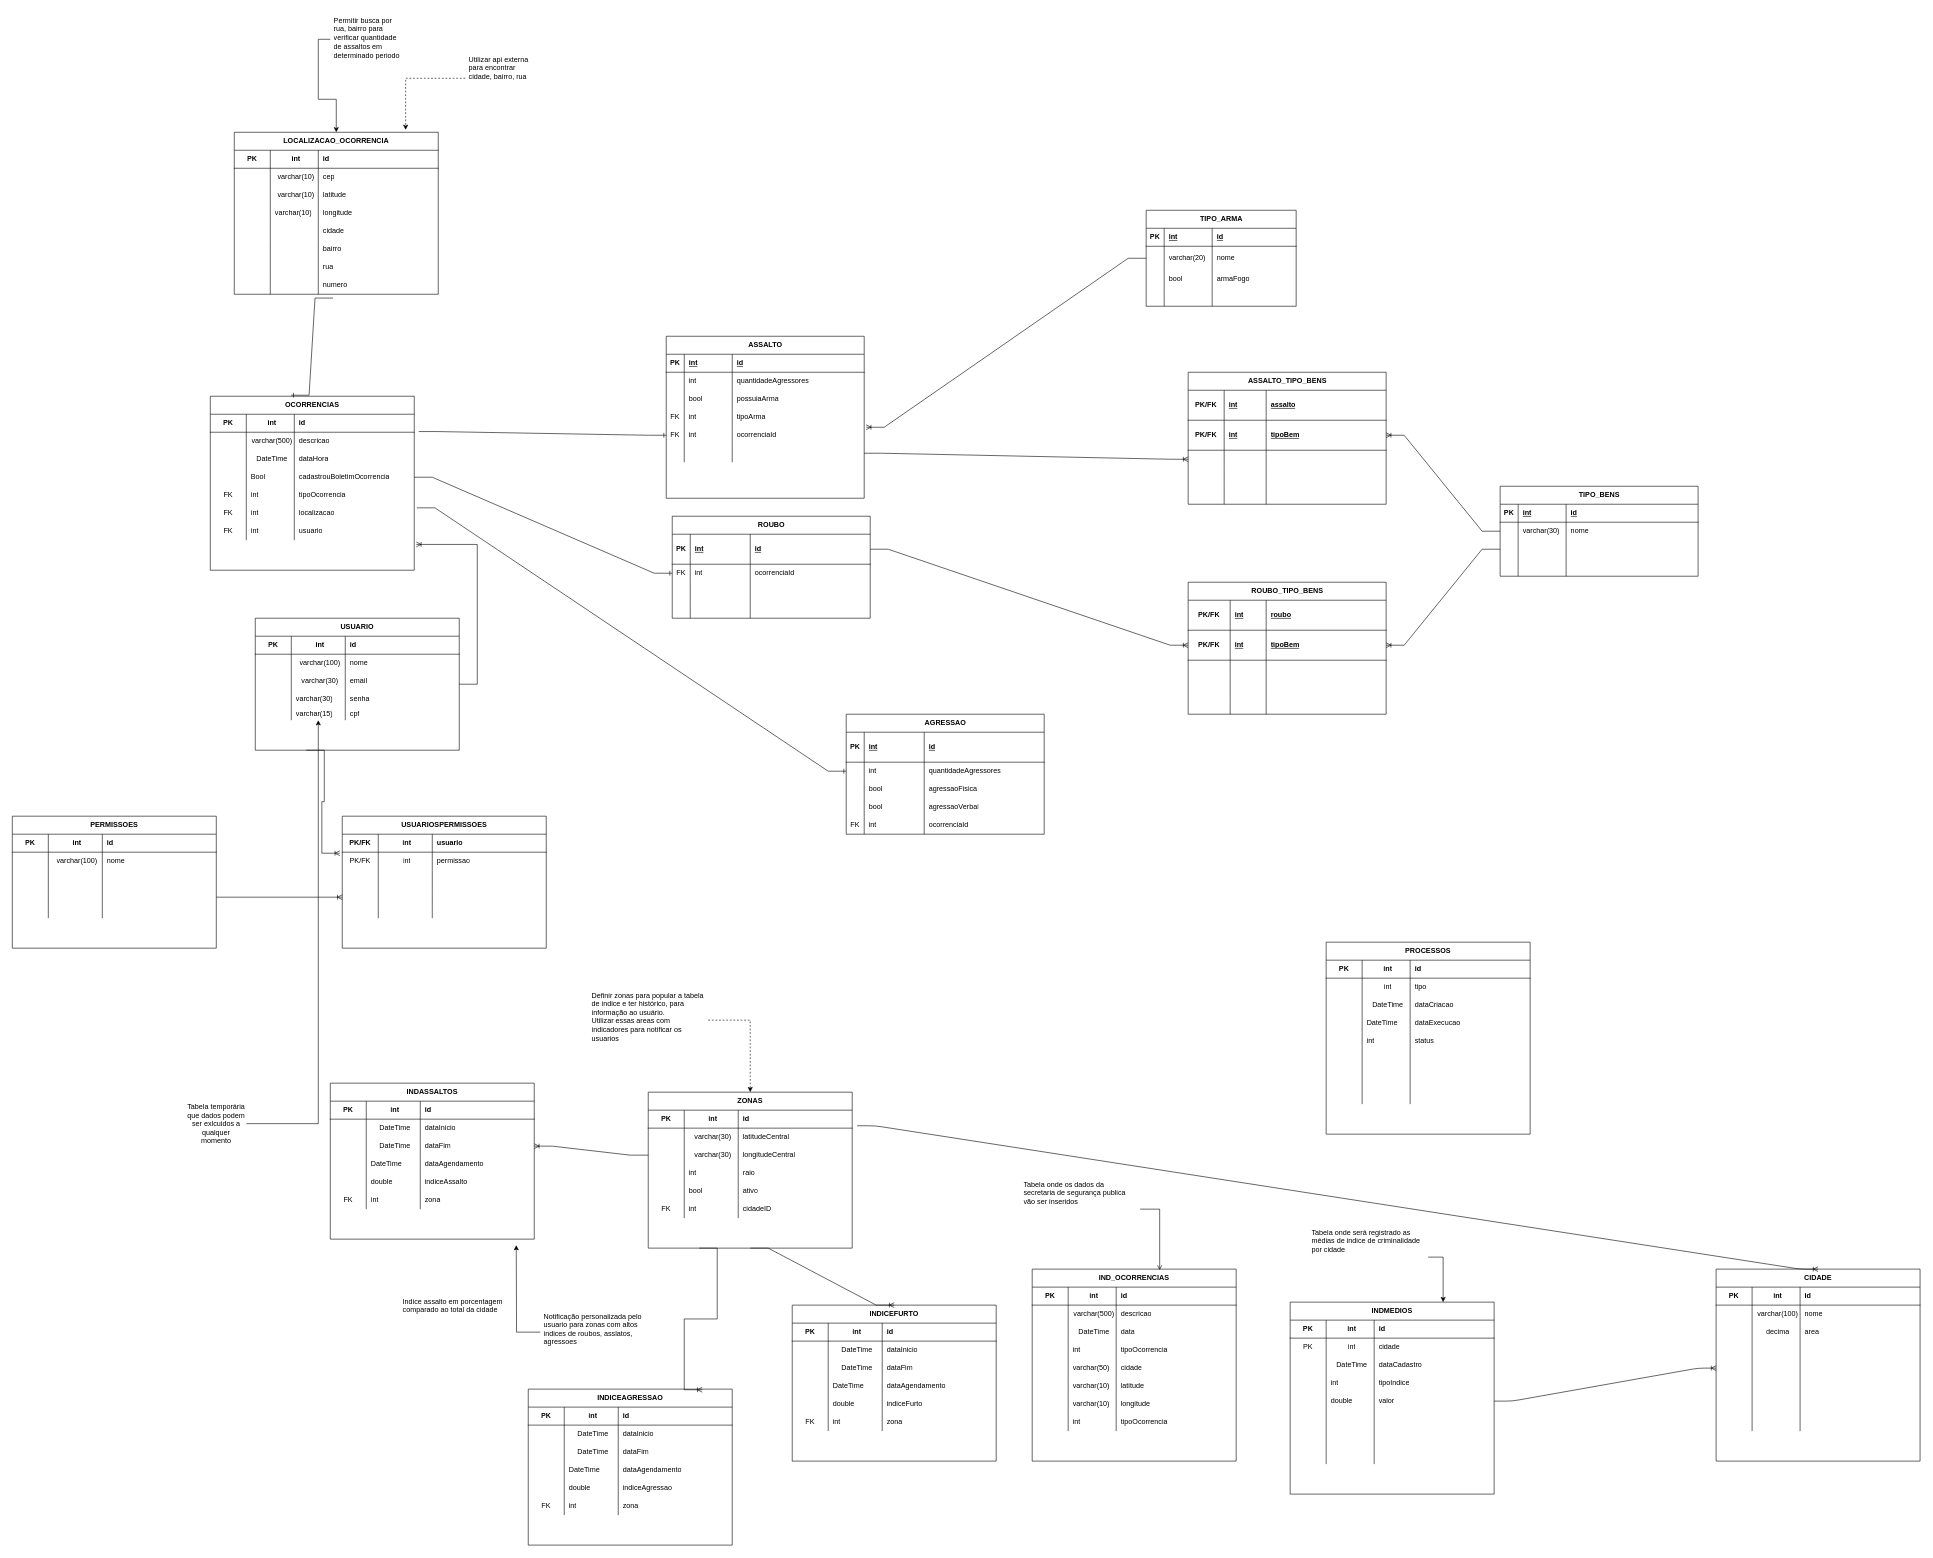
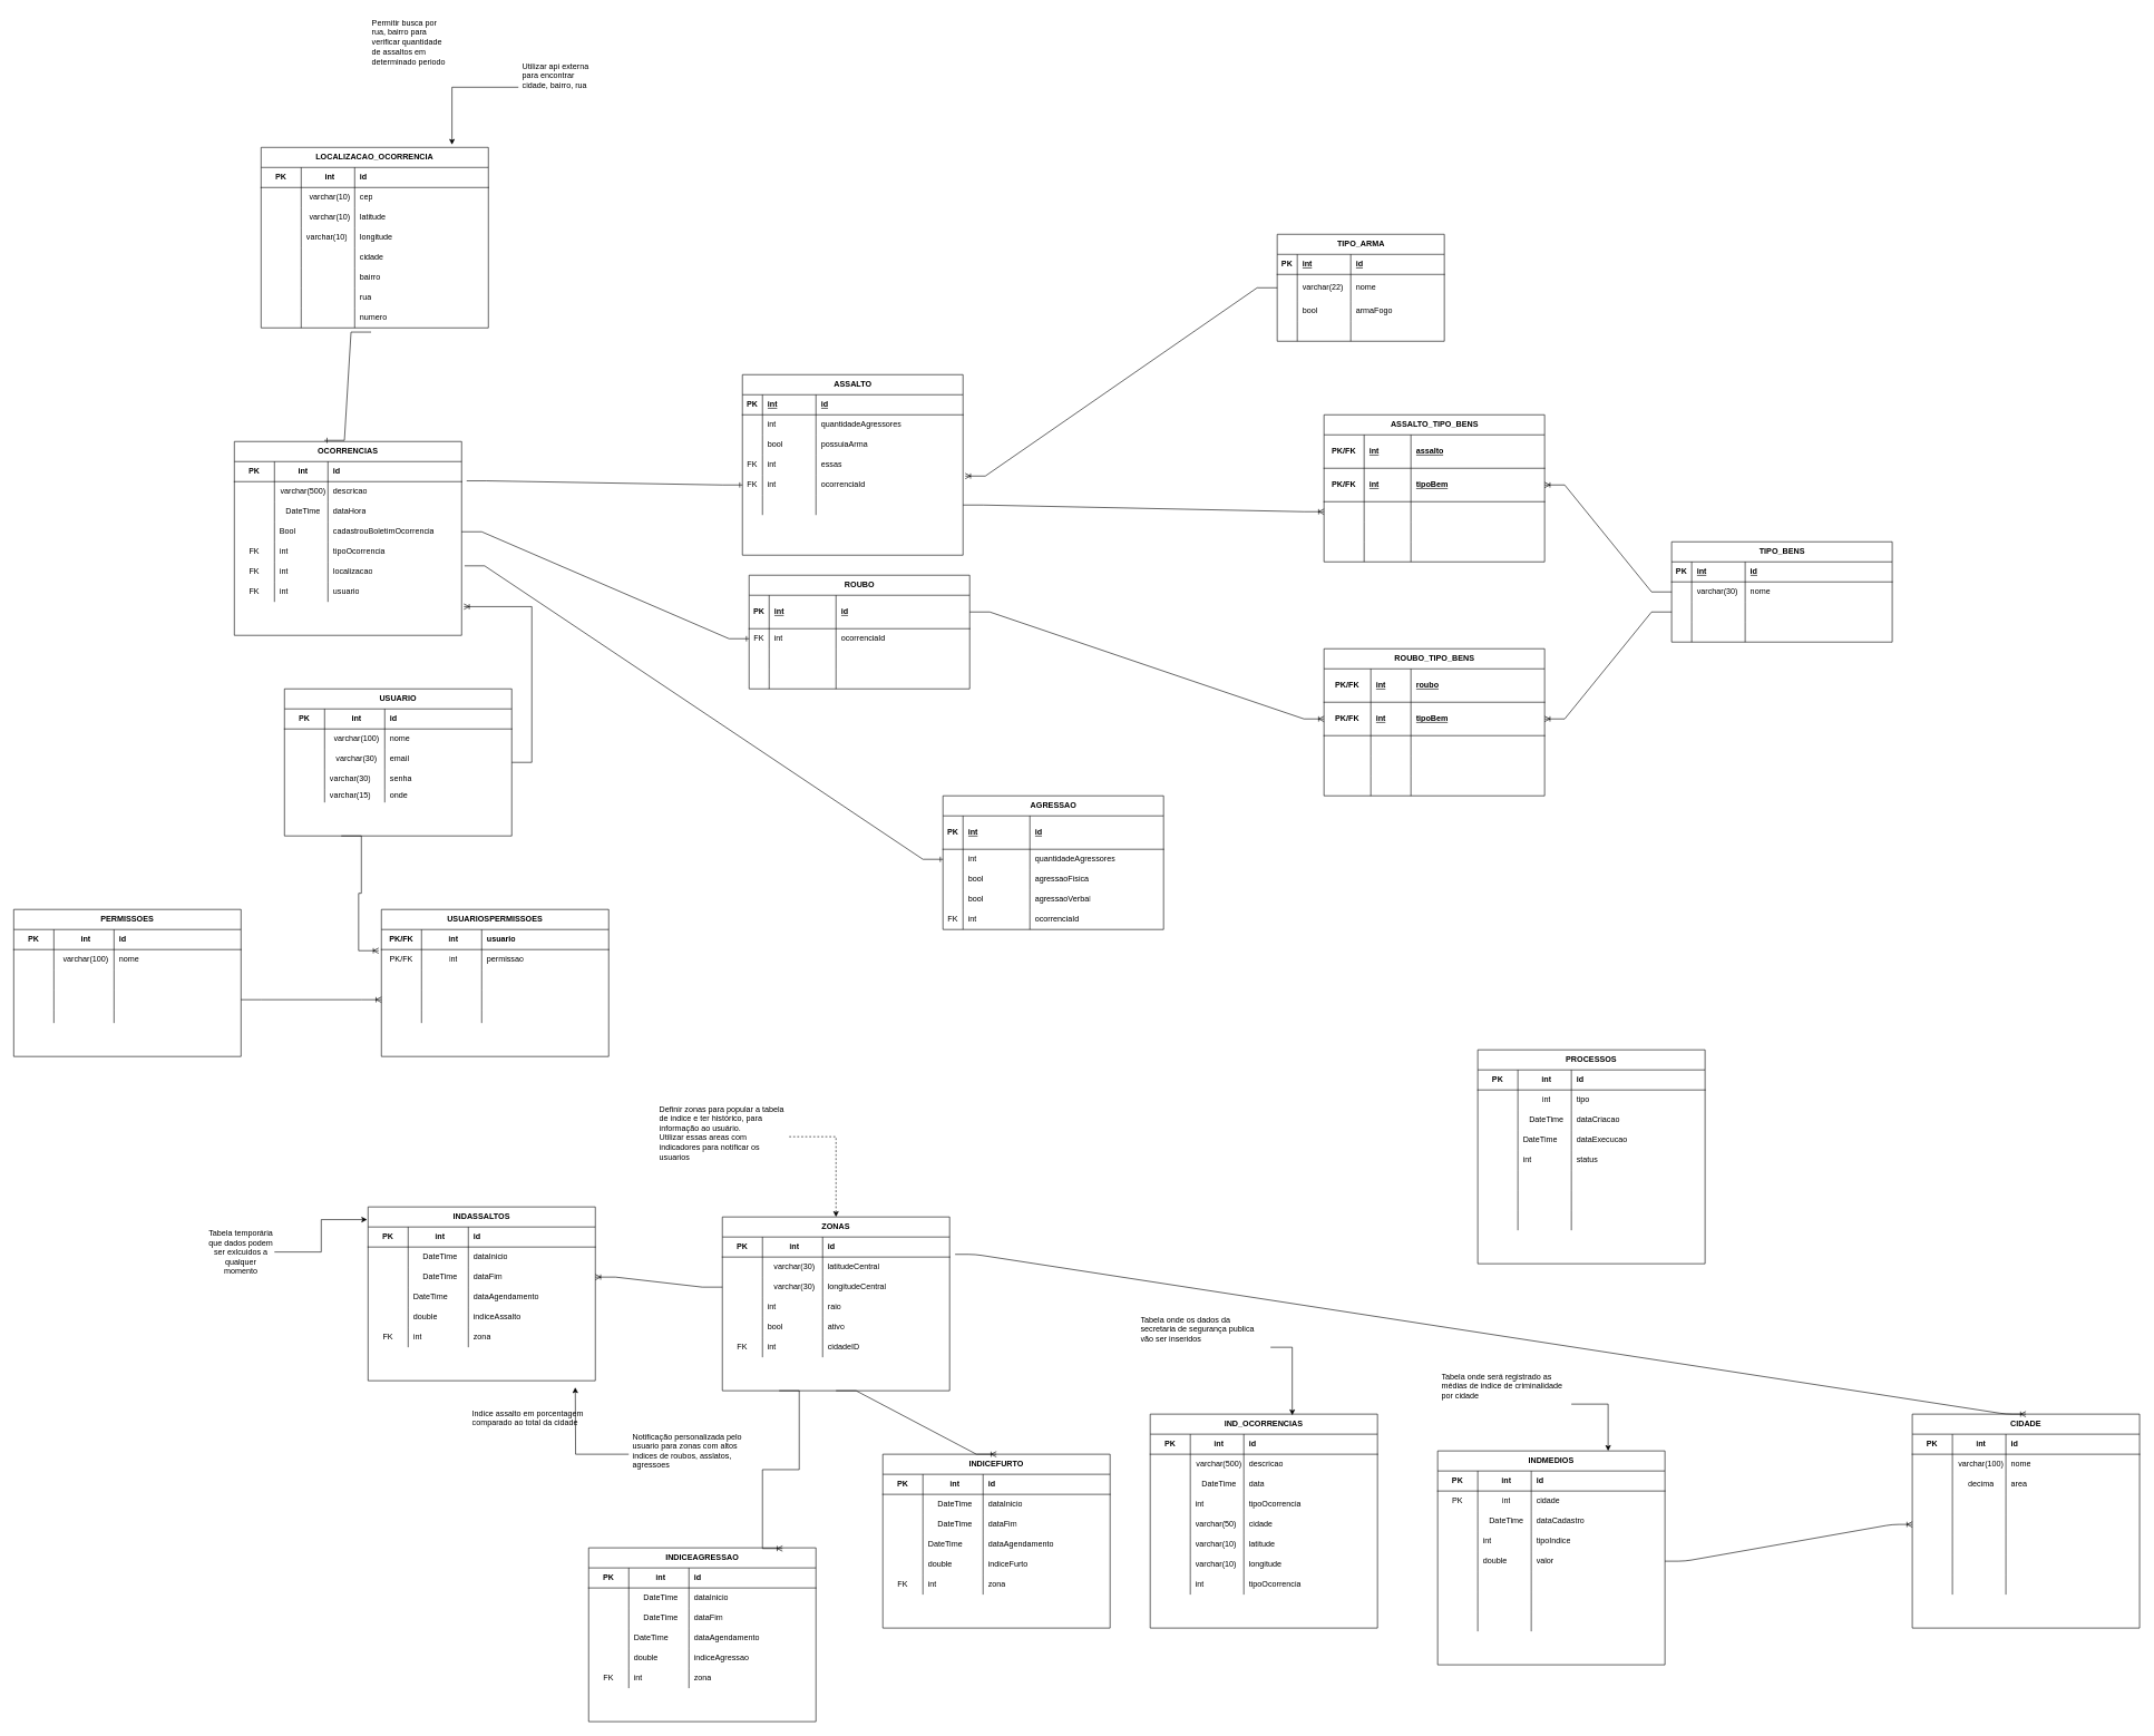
- <mxCell id="282" style="edgeStyle=orthogonalEdgeStyle;rounded=0;orthogonalLoop=1;jettySize=auto;html=1;entryX=0.84;entryY=-0.015;entryDx=0;entryDy=0;entryPerimeter=0;dashed=1;" parent="1" source="281" target="246" edge="1"><mxGeometry relative="1" as="geometry" /></mxCell>
+ <mxCell id="282" style="edgeStyle=orthogonalEdgeStyle;rounded=0;orthogonalLoop=1;jettySize=auto;html=1;entryX=0.84;entryY=-0.015;entryDx=0;entryDy=0;entryPerimeter=0;" parent="1" source="281" target="246" edge="1"><mxGeometry relative="1" as="geometry" /></mxCell>
- <mxCell id="279" style="edgeStyle=orthogonalEdgeStyle;rounded=0;orthogonalLoop=1;jettySize=auto;html=1;" parent="1" source="280" target="246" edge="1"><mxGeometry relative="1" as="geometry" /></mxCell>
- <mxCell id="63" value="varchar(20)" style="shape=partialRectangle;connectable=0;fillColor=none;top=0;left=0;bottom=0;right=0;align=left;spacingLeft=6;overflow=hidden;whiteSpace=wrap;html=1;" parent="61" vertex="1"><mxGeometry x="30" width="80" height="40" as="geometry"><mxRectangle width="80" height="40" as="alternateBounds" /></mxGeometry></mxCell>
+ <mxCell id="63" value="varchar(22)" style="shape=partialRectangle;connectable=0;fillColor=none;top=0;left=0;bottom=0;right=0;align=left;spacingLeft=6;overflow=hidden;whiteSpace=wrap;html=1;" parent="61" vertex="1"><mxGeometry x="30" width="80" height="40" as="geometry"><mxRectangle width="80" height="40" as="alternateBounds" /></mxGeometry></mxCell>
- <mxCell id="47" value="tipoArma" style="shape=partialRectangle;connectable=0;fillColor=none;top=0;left=0;bottom=0;right=0;align=left;spacingLeft=6;overflow=hidden;whiteSpace=wrap;html=1;" parent="44" vertex="1"><mxGeometry x="110" width="220" height="30" as="geometry"><mxRectangle width="220" height="30" as="alternateBounds" /></mxGeometry></mxCell>
+ <mxCell id="47" value="essas" style="shape=partialRectangle;connectable=0;fillColor=none;top=0;left=0;bottom=0;right=0;align=left;spacingLeft=6;overflow=hidden;whiteSpace=wrap;html=1;" parent="44" vertex="1"><mxGeometry x="110" width="220" height="30" as="geometry"><mxRectangle width="220" height="30" as="alternateBounds" /></mxGeometry></mxCell>
- <mxCell id="190" value="cpf" style="shape=partialRectangle;connectable=0;fillColor=none;top=0;left=0;bottom=0;right=0;align=left;spacingLeft=6;overflow=hidden;html=1;whiteSpace=wrap;" parent="187" vertex="1"><mxGeometry x="150" width="190" height="20" as="geometry"><mxRectangle width="190" height="20" as="alternateBounds" /></mxGeometry></mxCell>
+ <mxCell id="190" value="onde" style="shape=partialRectangle;connectable=0;fillColor=none;top=0;left=0;bottom=0;right=0;align=left;spacingLeft=6;overflow=hidden;html=1;whiteSpace=wrap;" parent="187" vertex="1"><mxGeometry x="150" width="190" height="20" as="geometry"><mxRectangle width="190" height="20" as="alternateBounds" /></mxGeometry></mxCell>
- <mxCell id="293" style="edgeStyle=orthogonalEdgeStyle;rounded=0;orthogonalLoop=1;jettySize=auto;html=1;" parent="1" source="292" target="189" edge="1"><mxGeometry relative="1" as="geometry" /></mxCell>
+ <mxCell id="293" style="edgeStyle=orthogonalEdgeStyle;rounded=0;orthogonalLoop=1;jettySize=auto;html=1;entryX=-0.004;entryY=0.073;entryDx=0;entryDy=0;entryPerimeter=0;" parent="1" source="292" target="191" edge="1"><mxGeometry relative="1" as="geometry" /></mxCell>
- <mxCell id="450" value="Tabela onde será registrado as médias de indice de criminalidade por cidade" style="text;strokeColor=none;fillColor=none;spacingLeft=4;spacingRight=4;overflow=hidden;rotatable=0;points=[[0,0.5],[1,0.5]];portConstraint=eastwest;fontSize=12;whiteSpace=wrap;html=1;" parent="1" vertex="1"><mxGeometry x="2180" y="2040" width="200" height="110" as="geometry" /></mxCell>
+ <mxCell id="450" value="Tabela onde será registrado as médias de indice de criminalidade por cidade" style="text;strokeColor=none;fillColor=none;spacingLeft=4;spacingRight=4;overflow=hidden;rotatable=0;points=[[0,0.5],[1,0.5]];portConstraint=eastwest;fontSize=12;whiteSpace=wrap;html=1;" parent="1" vertex="1"><mxGeometry x="2150" y="2045" width="200" height="110" as="geometry" /></mxCell>
- <mxCell id="381" style="edgeStyle=orthogonalEdgeStyle;rounded=0;orthogonalLoop=1;jettySize=auto;html=1;entryX=0.625;entryY=0.005;entryDx=0;entryDy=0;entryPerimeter=0;endArrow=open;" parent="1" source="382" target="348" edge="1"><mxGeometry relative="1" as="geometry" /></mxCell>
+ <mxCell id="381" style="edgeStyle=orthogonalEdgeStyle;rounded=0;orthogonalLoop=1;jettySize=auto;html=1;entryX=0.625;entryY=0.005;entryDx=0;entryDy=0;entryPerimeter=0;" parent="1" source="382" target="348" edge="1"><mxGeometry relative="1" as="geometry" /></mxCell>
- <mxCell id="243" value="Indice assalto em porcentagem comparado ao total da cidade" style="text;strokeColor=none;fillColor=none;spacingLeft=4;spacingRight=4;overflow=hidden;rotatable=0;points=[[0,0.5],[1,0.5]];portConstraint=eastwest;fontSize=12;whiteSpace=wrap;html=1;" parent="1" vertex="1"><mxGeometry x="665" y="2155" width="200" height="50" as="geometry" /></mxCell>
+ <mxCell id="243" value="Indice assalto em porcentagem comparado ao total da cidade" style="text;strokeColor=none;fillColor=none;spacingLeft=4;spacingRight=4;overflow=hidden;rotatable=0;points=[[0,0.5],[1,0.5]];portConstraint=eastwest;fontSize=12;whiteSpace=wrap;html=1;" parent="1" vertex="1"><mxGeometry x="700" y="2100" width="200" height="50" as="geometry" /></mxCell>
- <mxCell id="245" value="Notificação personalizada pelo usuario para zonas com altos indices de roubos, asslatos, agressoes" style="text;strokeColor=none;fillColor=none;spacingLeft=4;spacingRight=4;overflow=hidden;rotatable=0;points=[[0,0.5],[1,0.5]];portConstraint=eastwest;fontSize=12;whiteSpace=wrap;html=1;" parent="1" vertex="1"><mxGeometry x="900" y="2180" width="200" height="80" as="geometry" /></mxCell>
+ <mxCell id="245" value="Notificação personalizada pelo usuario para zonas com altos indices de roubos, asslatos, agressoes" style="text;strokeColor=none;fillColor=none;spacingLeft=4;spacingRight=4;overflow=hidden;rotatable=0;points=[[0,0.5],[1,0.5]];portConstraint=eastwest;fontSize=12;whiteSpace=wrap;html=1;" parent="1" vertex="1"><mxGeometry x="940" y="2135" width="200" height="80" as="geometry" /></mxCell>
